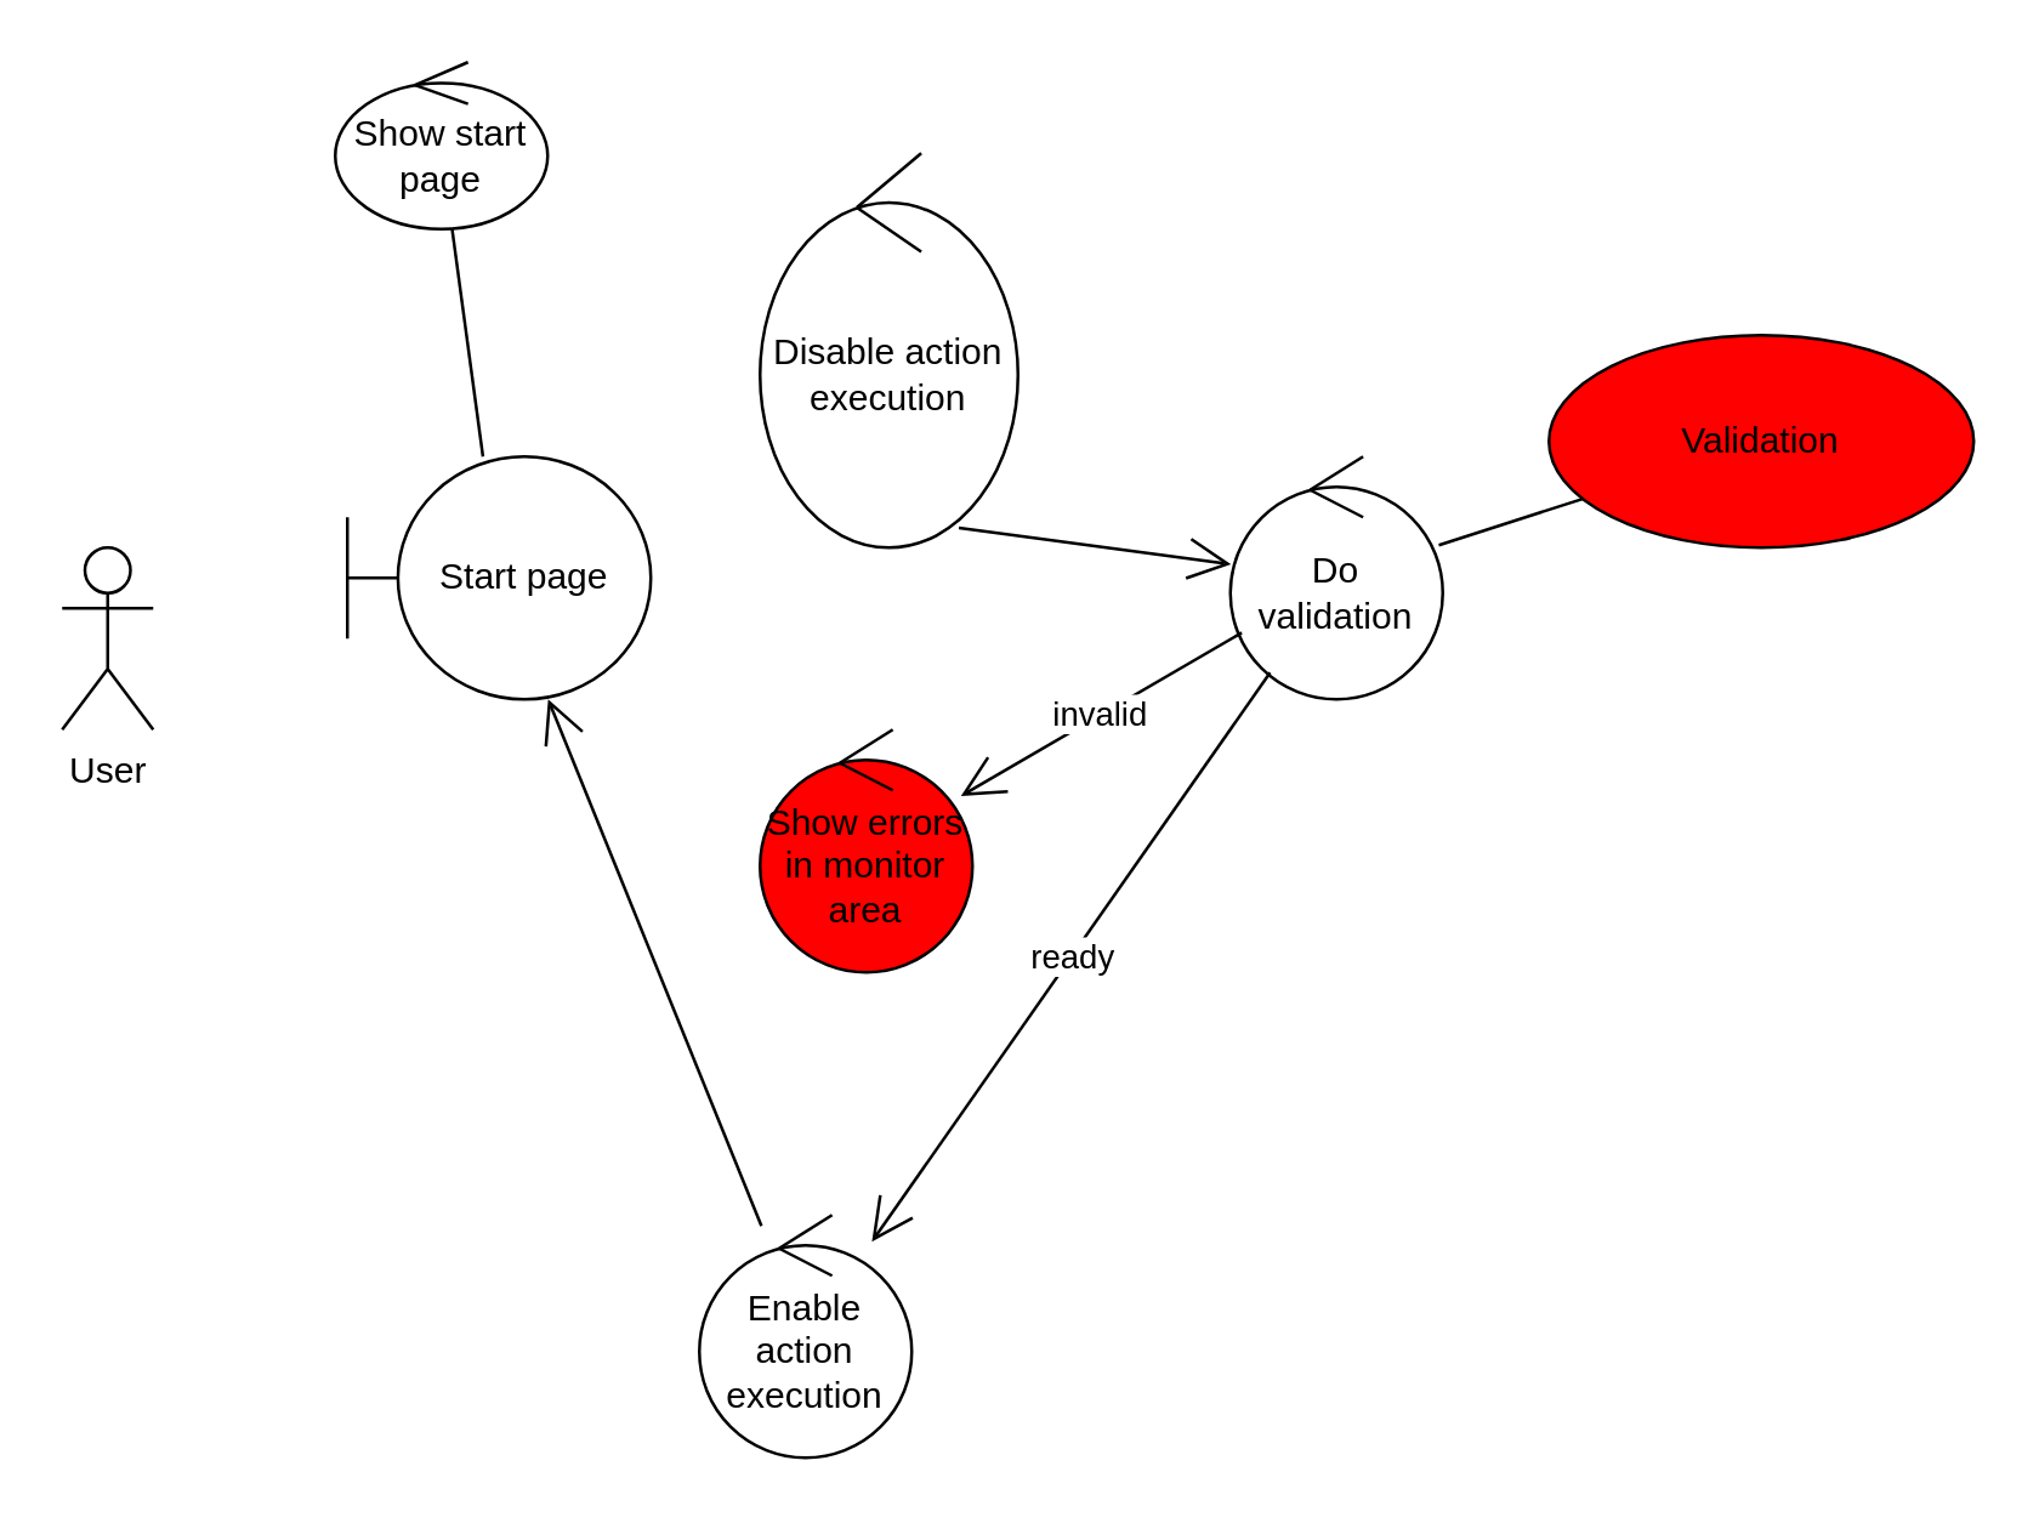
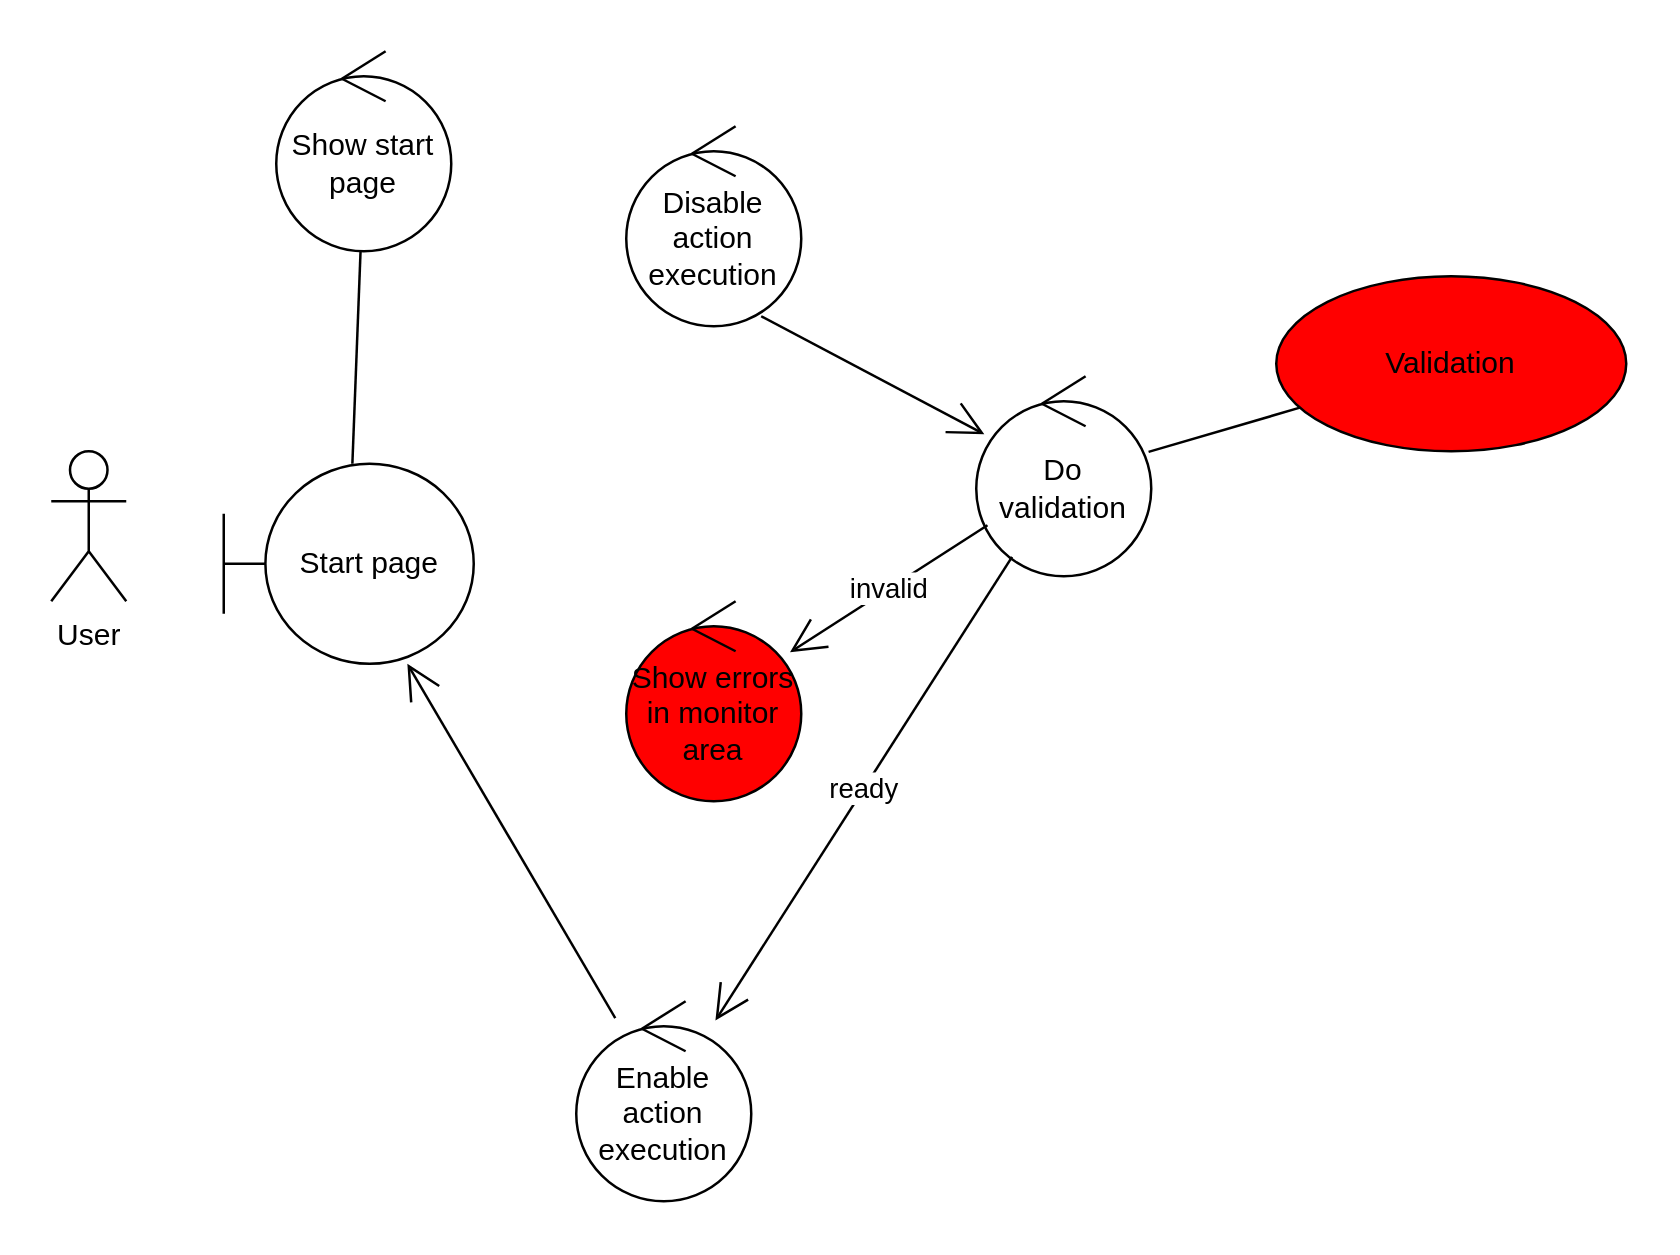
- <mxCell id="4" value="Show start page" style="ellipse;shape=umlControl;whiteSpace=wrap;html=1;" vertex="1" parent="1"><mxGeometry x="110" y="20" width="70" height="55" as="geometry" /></mxCell>
+ <mxCell id="4" value="Show start page" style="ellipse;shape=umlControl;whiteSpace=wrap;html=1;" vertex="1" parent="1"><mxGeometry x="110" y="20" width="70" height="80" as="geometry" /></mxCell>
- <mxCell id="7" value="Disable action execution" style="ellipse;shape=umlControl;whiteSpace=wrap;html=1;" vertex="1" parent="1"><mxGeometry x="250" y="50" width="85" height="130" as="geometry" /></mxCell>
+ <mxCell id="7" value="Disable action execution" style="ellipse;shape=umlControl;whiteSpace=wrap;html=1;" vertex="1" parent="1"><mxGeometry x="250" y="50" width="70" height="80" as="geometry" /></mxCell>
- <mxCell id="3" value="Start page" style="shape=umlBoundary;whiteSpace=wrap;html=1;" vertex="1" parent="1"><mxGeometry x="114" y="150" width="100" height="80" as="geometry" /></mxCell>
+ <mxCell id="3" value="Start page" style="shape=umlBoundary;whiteSpace=wrap;html=1;" vertex="1" parent="1"><mxGeometry x="89" y="185" width="100" height="80" as="geometry" /></mxCell>
- <mxCell id="6" value="Do validation" style="ellipse;shape=umlControl;whiteSpace=wrap;html=1;" vertex="1" parent="1"><mxGeometry x="405" y="150" width="70" height="80" as="geometry" /></mxCell>
+ <mxCell id="6" value="Do validation" style="ellipse;shape=umlControl;whiteSpace=wrap;html=1;" vertex="1" parent="1"><mxGeometry x="390" y="150" width="70" height="80" as="geometry" /></mxCell>
